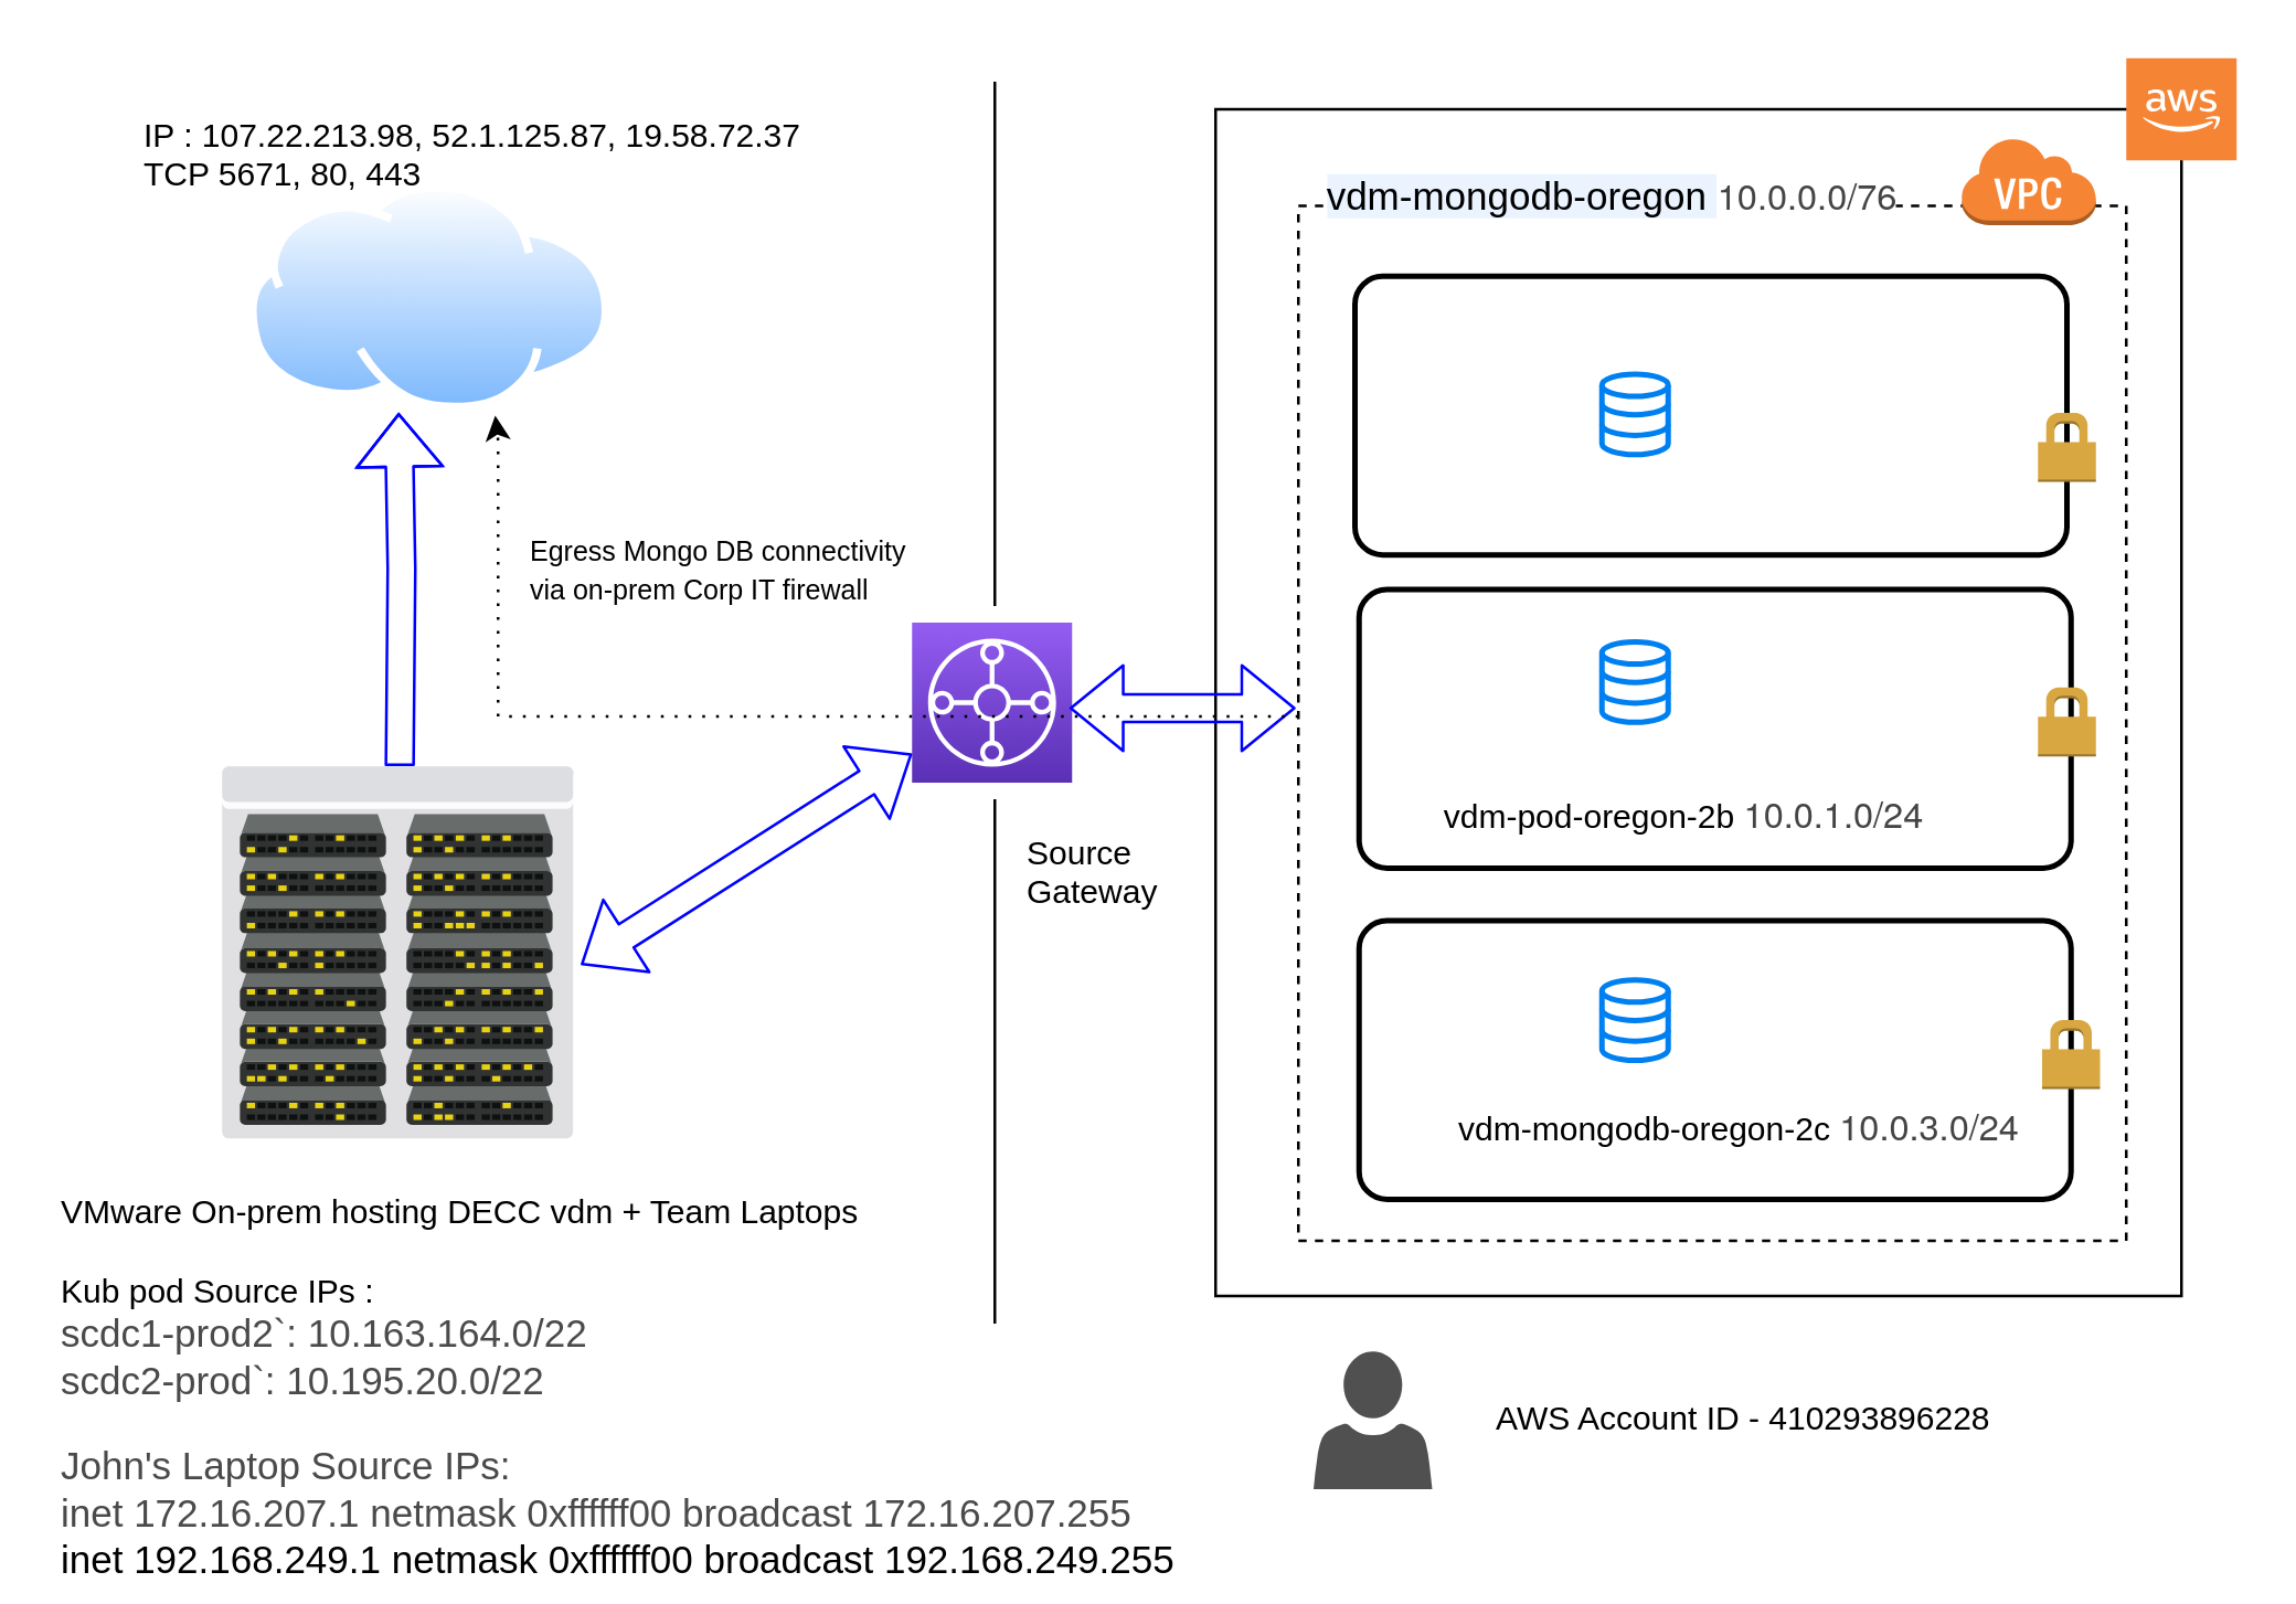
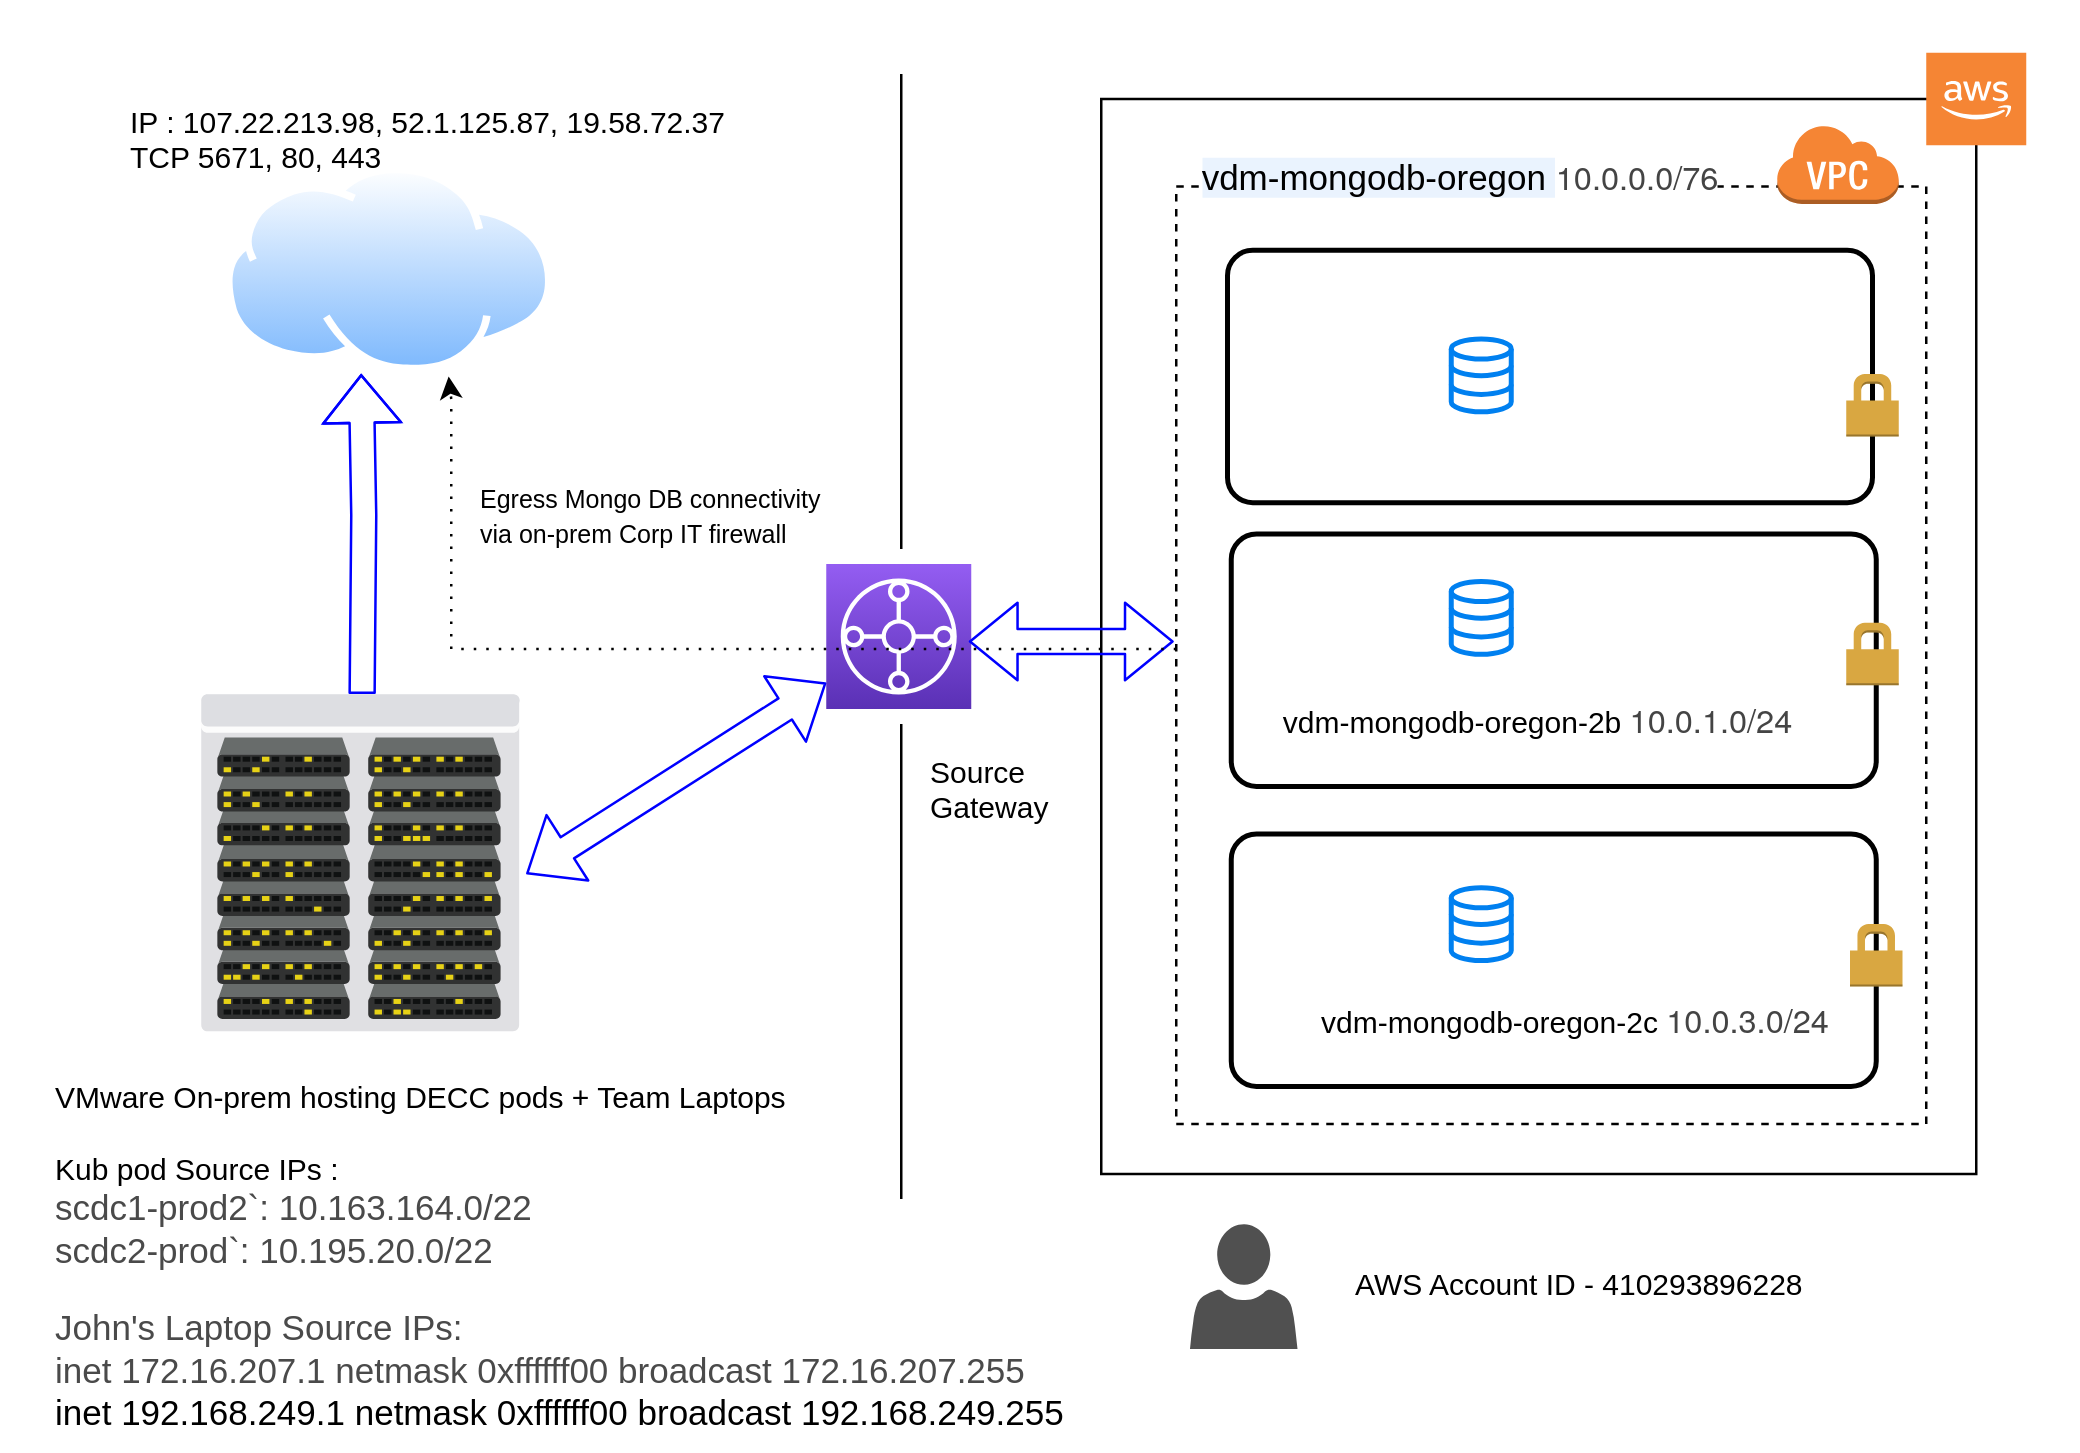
- <mxCell id="26" value="vdm-pod-oregon-2b&amp;nbsp;&lt;span id=&quot;CidrBlock&quot; class=&quot;&quot; style=&quot;color: rgb(68 , 68 , 68) ; font-family: &amp;#34;helvetica neue&amp;#34; , &amp;#34;roboto&amp;#34; , &amp;#34;arial&amp;#34; , sans-serif ; font-size: 13px ; background-color: rgb(255 , 255 , 255)&quot;&gt;10.0.1.0/24&lt;/span&gt;&lt;span id=&quot;&quot; class=&quot;awsui-icon awsui-icon-small files-o GFXBFVSCAI &quot; style=&quot;color: rgb(68 , 68 , 68) ; font-family: &amp;#34;helvetica neue&amp;#34; , &amp;#34;roboto&amp;#34; , &amp;#34;arial&amp;#34; , sans-serif ; font-size: 13px ; background-color: rgb(255 , 255 , 255) ; cursor: pointer ; margin-left: 10px ; padding-top: 2px ; vertical-align: text-top ; height: 17px ; display: inline-block&quot;&gt;&lt;/span&gt;" style="text;html=1;strokeColor=none;fillColor=none;align=center;verticalAlign=middle;whiteSpace=wrap;rounded=0;dashed=1;" parent="1" vertex="1"><mxGeometry x="510" y="287" width="210" height="20" as="geometry" /></mxCell>
+ <mxCell id="26" value="vdm-mongodb-oregon-2b&amp;nbsp;&lt;span id=&quot;CidrBlock&quot; class=&quot;&quot; style=&quot;color: rgb(68 , 68 , 68) ; font-family: &amp;#34;helvetica neue&amp;#34; , &amp;#34;roboto&amp;#34; , &amp;#34;arial&amp;#34; , sans-serif ; font-size: 13px ; background-color: rgb(255 , 255 , 255)&quot;&gt;10.0.1.0/24&lt;/span&gt;&lt;span id=&quot;&quot; class=&quot;awsui-icon awsui-icon-small files-o GFXBFVSCAI &quot; style=&quot;color: rgb(68 , 68 , 68) ; font-family: &amp;#34;helvetica neue&amp;#34; , &amp;#34;roboto&amp;#34; , &amp;#34;arial&amp;#34; , sans-serif ; font-size: 13px ; background-color: rgb(255 , 255 , 255) ; cursor: pointer ; margin-left: 10px ; padding-top: 2px ; vertical-align: text-top ; height: 17px ; display: inline-block&quot;&gt;&lt;/span&gt;" style="text;html=1;strokeColor=none;fillColor=none;align=center;verticalAlign=middle;whiteSpace=wrap;rounded=0;dashed=1;" parent="1" vertex="1"><mxGeometry x="510" y="287" width="210" height="20" as="geometry" /></mxCell>
- <mxCell id="10" value="VMware On-prem hosting DECC vdm + Team Laptops&lt;br&gt;&lt;br&gt;Kub pod Source IPs :&lt;br&gt;&lt;span style=&quot;color: rgb(74 , 74 , 74) ; font-family: , &amp;#34;helvetica neue&amp;#34; , &amp;#34;helvetica&amp;#34; , &amp;#34;arial&amp;#34; , sans-serif ; font-size: 14px ; white-space: normal ; background-color: rgb(255 , 255 , 255)&quot;&gt;scdc1-prod2`: 10.163.164.0/22&lt;/span&gt;&lt;br style=&quot;box-sizing: border-box ; color: rgb(74 , 74 , 74) ; font-family: , &amp;#34;helvetica neue&amp;#34; , &amp;#34;helvetica&amp;#34; , &amp;#34;arial&amp;#34; , sans-serif ; font-size: 14px ; white-space: normal ; background-color: rgb(255 , 255 , 255) ; outline: none&quot;&gt;&lt;span style=&quot;background-color: rgb(255 , 255 , 255)&quot;&gt;&lt;font color=&quot;#4a4a4a&quot;&gt;&lt;span style=&quot;font-size: 14px ; white-space: normal&quot;&gt;scdc2-prod`: 10.195.20.0/22&lt;/span&gt;&lt;/font&gt;&lt;br&gt;&lt;br&gt;&lt;font color=&quot;#4a4a4a&quot;&gt;&lt;span style=&quot;font-size: 14px ; white-space: normal&quot;&gt;John's Laptop Source IPs:&lt;/span&gt;&lt;/font&gt;&lt;br&gt;&lt;font color=&quot;#4a4a4a&quot;&gt;&lt;span style=&quot;font-size: 14px ; white-space: normal&quot;&gt;inet 172.16.207.1 netmask 0xffffff00 broadcast 172.16.207.255&lt;br&gt;&lt;/span&gt;&lt;/font&gt;&lt;font style=&quot;font-size: 14px&quot;&gt;inet 192.168.249.1 netmask 0xffffff00 broadcast 192.168.249.255&lt;/font&gt;&lt;br&gt;&lt;/span&gt;" style="text;html=1;resizable=0;points=[];autosize=1;align=left;verticalAlign=top;spacingTop=-4;" parent="1" vertex="1"><mxGeometry x="20" y="429" width="420" height="130" as="geometry" /></mxCell>
+ <mxCell id="10" value="VMware On-prem hosting DECC pods + Team Laptops&lt;br&gt;&lt;br&gt;Kub pod Source IPs :&lt;br&gt;&lt;span style=&quot;color: rgb(74 , 74 , 74) ; font-family: , &amp;#34;helvetica neue&amp;#34; , &amp;#34;helvetica&amp;#34; , &amp;#34;arial&amp;#34; , sans-serif ; font-size: 14px ; white-space: normal ; background-color: rgb(255 , 255 , 255)&quot;&gt;scdc1-prod2`: 10.163.164.0/22&lt;/span&gt;&lt;br style=&quot;box-sizing: border-box ; color: rgb(74 , 74 , 74) ; font-family: , &amp;#34;helvetica neue&amp;#34; , &amp;#34;helvetica&amp;#34; , &amp;#34;arial&amp;#34; , sans-serif ; font-size: 14px ; white-space: normal ; background-color: rgb(255 , 255 , 255) ; outline: none&quot;&gt;&lt;span style=&quot;background-color: rgb(255 , 255 , 255)&quot;&gt;&lt;font color=&quot;#4a4a4a&quot;&gt;&lt;span style=&quot;font-size: 14px ; white-space: normal&quot;&gt;scdc2-prod`: 10.195.20.0/22&lt;/span&gt;&lt;/font&gt;&lt;br&gt;&lt;br&gt;&lt;font color=&quot;#4a4a4a&quot;&gt;&lt;span style=&quot;font-size: 14px ; white-space: normal&quot;&gt;John's Laptop Source IPs:&lt;/span&gt;&lt;/font&gt;&lt;br&gt;&lt;font color=&quot;#4a4a4a&quot;&gt;&lt;span style=&quot;font-size: 14px ; white-space: normal&quot;&gt;inet 172.16.207.1 netmask 0xffffff00 broadcast 172.16.207.255&lt;br&gt;&lt;/span&gt;&lt;/font&gt;&lt;font style=&quot;font-size: 14px&quot;&gt;inet 192.168.249.1 netmask 0xffffff00 broadcast 192.168.249.255&lt;/font&gt;&lt;br&gt;&lt;/span&gt;" style="text;html=1;resizable=0;points=[];autosize=1;align=left;verticalAlign=top;spacingTop=-4;" parent="1" vertex="1"><mxGeometry x="20" y="429" width="420" height="130" as="geometry" /></mxCell>
